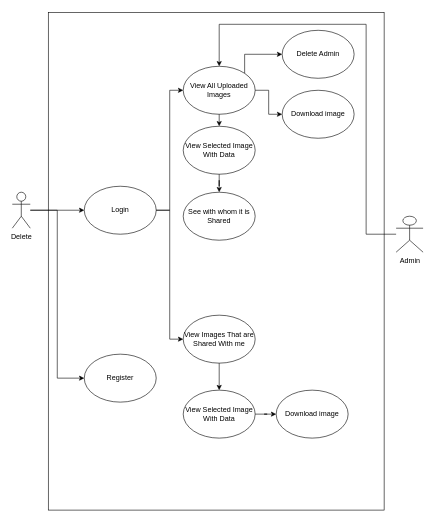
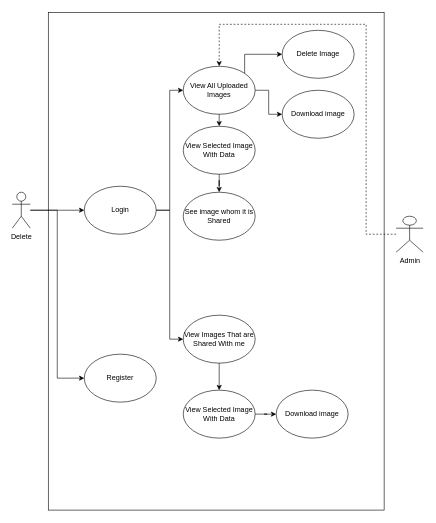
- <mxCell id="5" style="edgeStyle=orthogonalEdgeStyle;rounded=0;orthogonalLoop=1;jettySize=auto;html=1;entryX=0.5;entryY=0;entryDx=0;entryDy=0;" parent="1" source="6" target="11" edge="1"><mxGeometry relative="1" as="geometry"><Array as="points"><mxPoint x="610" y="390" /><mxPoint x="610" y="40" /><mxPoint x="365" y="40" /></Array></mxGeometry></mxCell>
+ <mxCell id="5" style="edgeStyle=orthogonalEdgeStyle;rounded=0;orthogonalLoop=1;jettySize=auto;html=1;entryX=0.5;entryY=0;entryDx=0;entryDy=0;dashed=1;" parent="1" source="6" target="11" edge="1"><mxGeometry relative="1" as="geometry"><Array as="points"><mxPoint x="610" y="390" /><mxPoint x="610" y="40" /><mxPoint x="365" y="40" /></Array></mxGeometry></mxCell>
- <mxCell id="21" value="Delete Admin" style="ellipse;whiteSpace=wrap;html=1;fillColor=none;" parent="1" vertex="1"><mxGeometry x="470" y="50" width="120" height="80" as="geometry" /></mxCell>
+ <mxCell id="21" value="Delete Image" style="ellipse;whiteSpace=wrap;html=1;fillColor=none;" parent="1" vertex="1"><mxGeometry x="470" y="50" width="120" height="80" as="geometry" /></mxCell>
- <mxCell id="14" value="See with whom it is Shared" style="ellipse;whiteSpace=wrap;html=1;fillColor=none;" parent="1" vertex="1"><mxGeometry x="305" y="320" width="120" height="80" as="geometry" /></mxCell>
+ <mxCell id="14" value="See image whom it is Shared" style="ellipse;whiteSpace=wrap;html=1;fillColor=none;" parent="1" vertex="1"><mxGeometry x="305" y="320" width="120" height="80" as="geometry" /></mxCell>
